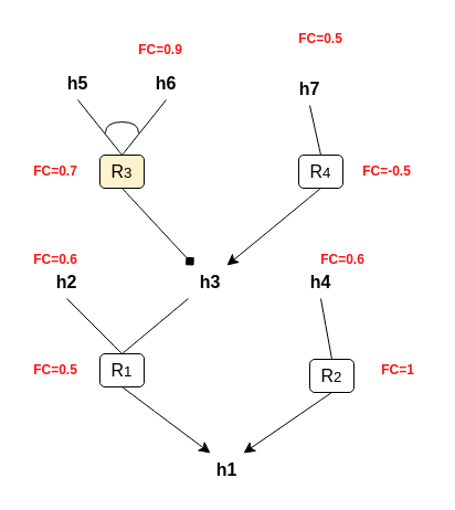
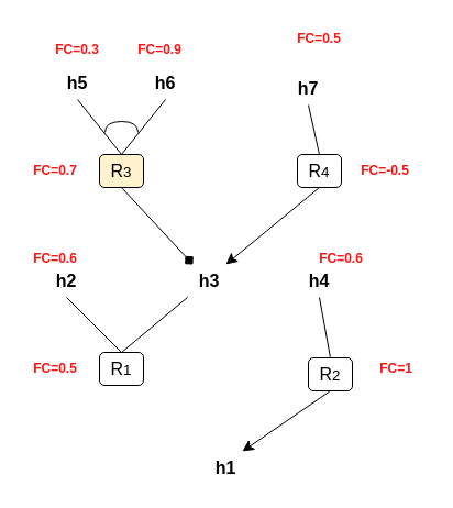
+ <mxCell id="24" value="FC=0.3" style="text;html=1;strokeColor=none;fillColor=none;align=center;verticalAlign=middle;whiteSpace=wrap;rounded=0;fontSize=12;fontStyle=1;fontColor=#FF1212;" parent="1" vertex="1"><mxGeometry x="40" y="30" width="60" height="30" as="geometry" /></mxCell>
- <mxCell id="21" value="" style="endArrow=classic;html=1;rounded=0;fontSize=12;startSize=8;endSize=8;curved=1;exitX=0.5;exitY=1;exitDx=0;exitDy=0;entryX=0.25;entryY=0;entryDx=0;entryDy=0;" parent="1" source="4" target="12" edge="1"><mxGeometry width="50" height="50" relative="1" as="geometry"><mxPoint x="80" y="220" as="sourcePoint" /><mxPoint x="130" y="170" as="targetPoint" /></mxGeometry></mxCell>
